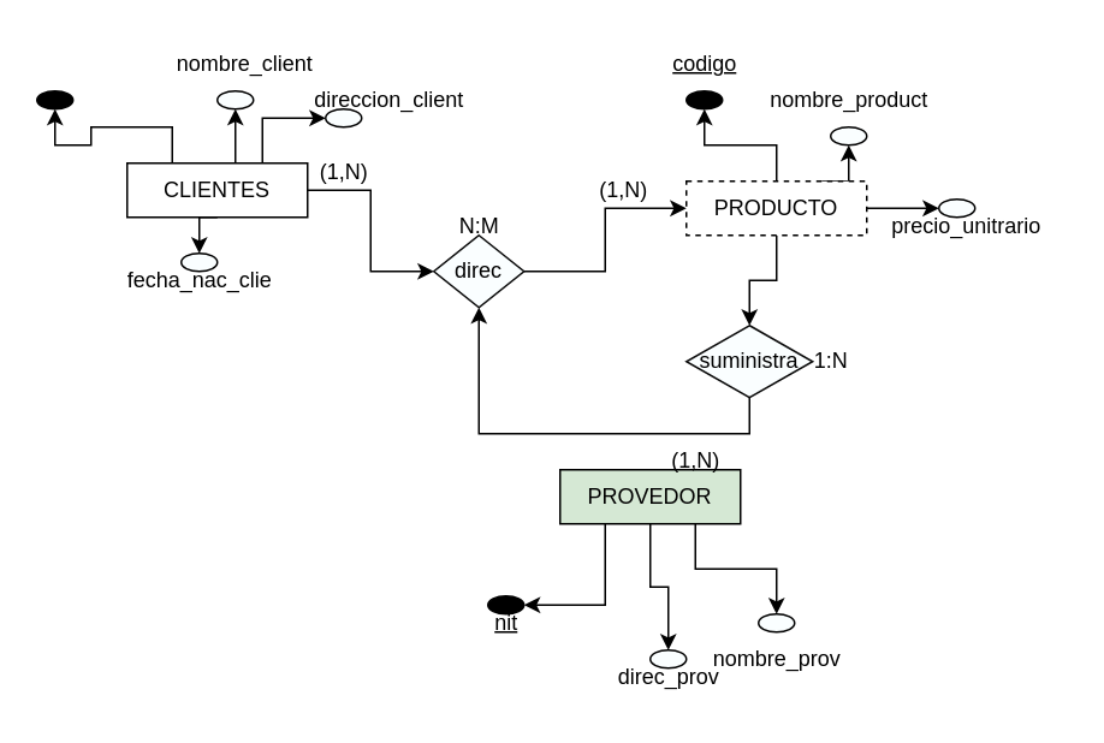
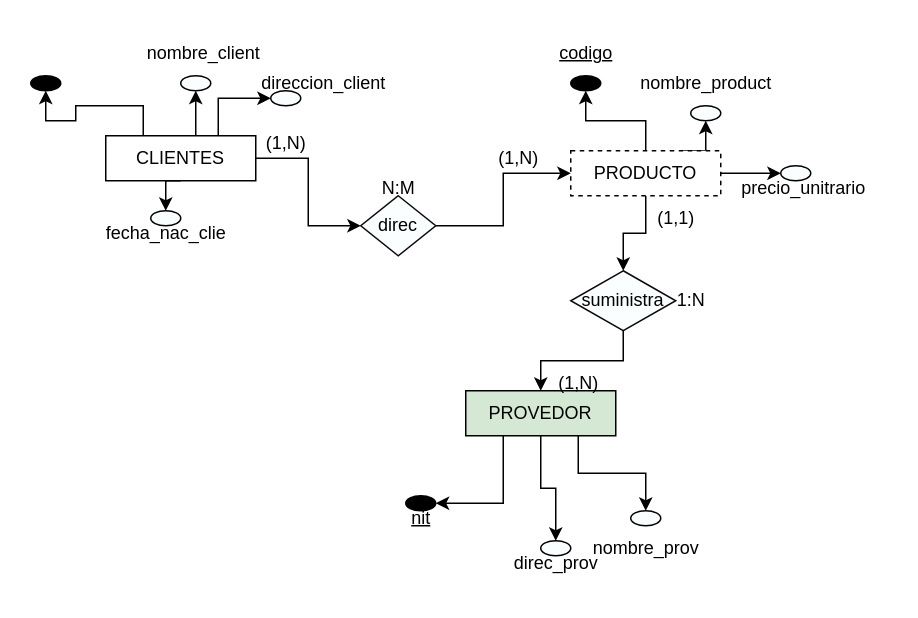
+ <mxCell id="44" value="(1,1)" style="text;html=1;align=center;verticalAlign=middle;resizable=0;points=[];autosize=1;strokeColor=none;fillColor=none;" vertex="1" parent="1"><mxGeometry x="425" y="130" width="50" height="30" as="geometry" /></mxCell>
- <mxCell id="37" style="edgeStyle=orthogonalEdgeStyle;rounded=0;orthogonalLoop=1;jettySize=auto;html=1;exitX=0.5;exitY=1;exitDx=0;exitDy=0;" edge="1" parent="1" source="38" target="36"><mxGeometry relative="1" as="geometry" /></mxCell>
+ <mxCell id="37" style="edgeStyle=orthogonalEdgeStyle;rounded=0;orthogonalLoop=1;jettySize=auto;html=1;exitX=0.5;exitY=1;exitDx=0;exitDy=0;entryX=0.5;entryY=0;entryDx=0;entryDy=0;" edge="1" parent="1" source="38" target="5"><mxGeometry relative="1" as="geometry" /></mxCell>
